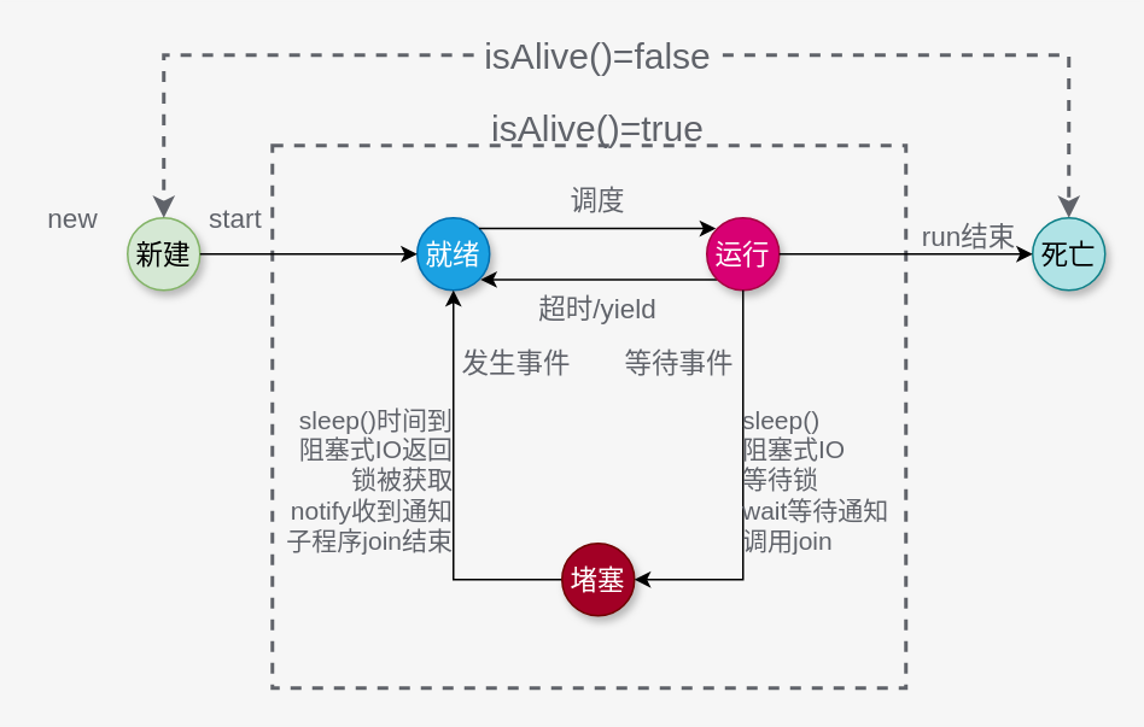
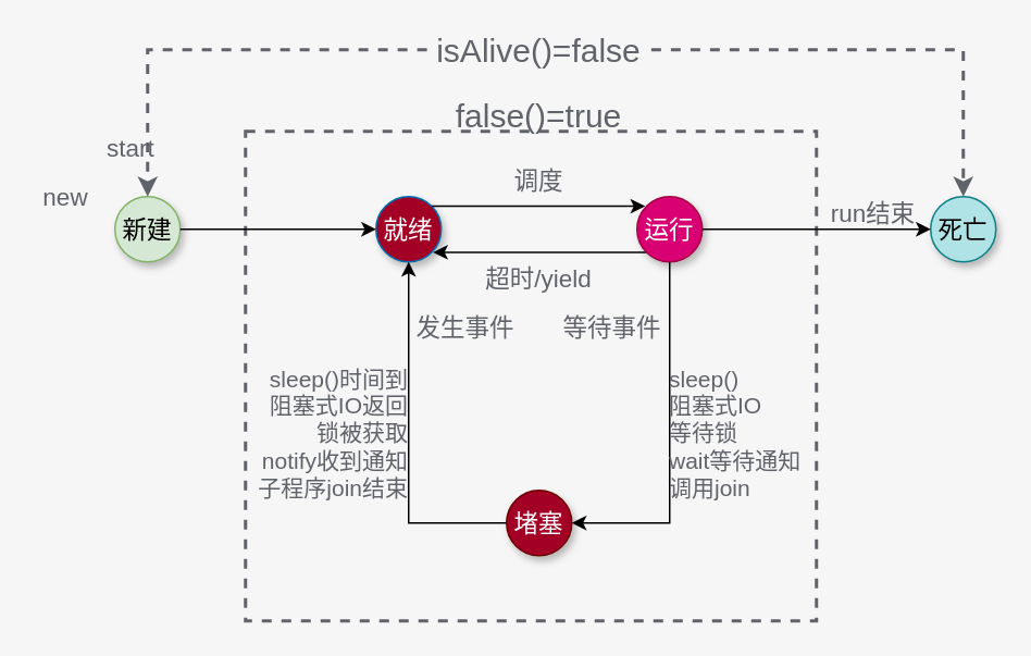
- <mxCell id="23" value="isAlive()=true" style="text;html=1;strokeColor=none;fillColor=none;align=center;verticalAlign=middle;whiteSpace=wrap;rounded=0;shadow=0;dashed=1;fontSize=20;fontColor=#60636A;" vertex="1" parent="1"><mxGeometry x="261.25" y="60" width="137.5" height="20" as="geometry" /></mxCell>
+ <mxCell id="23" value="false()=true" style="text;html=1;strokeColor=none;fillColor=none;align=center;verticalAlign=middle;whiteSpace=wrap;rounded=0;shadow=0;dashed=1;fontSize=20;fontColor=#60636A;" vertex="1" parent="1"><mxGeometry x="261.25" y="60" width="137.5" height="20" as="geometry" /></mxCell>
- <mxCell id="15" value="start" style="text;html=1;strokeColor=none;fillColor=none;align=center;verticalAlign=middle;whiteSpace=wrap;rounded=0;fontSize=15;fontColor=#60636A;" vertex="1" parent="1"><mxGeometry x="110" y="110" width="40" height="20" as="geometry" /></mxCell>
+ <mxCell id="15" value="start" style="text;html=1;strokeColor=none;fillColor=none;align=center;verticalAlign=middle;whiteSpace=wrap;rounded=0;fontSize=15;fontColor=#60636A;" vertex="1" parent="1"><mxGeometry x="60" y="80" width="40" height="20" as="geometry" /></mxCell>
- <mxCell id="4" value="就绪" style="ellipse;whiteSpace=wrap;html=1;aspect=fixed;fontSize=15;shadow=1;fillColor=#1ba1e2;strokeColor=#006EAF;fontColor=#ffffff;" vertex="1" parent="1"><mxGeometry x="230" y="120" width="40" height="40" as="geometry" /></mxCell>
+ <mxCell id="4" value="就绪" style="ellipse;whiteSpace=wrap;html=1;aspect=fixed;fontSize=15;shadow=1;fillColor=#a20025;strokeColor=#006EAF;fontColor=#ffffff;" vertex="1" parent="1"><mxGeometry x="230" y="120" width="40" height="40" as="geometry" /></mxCell>
